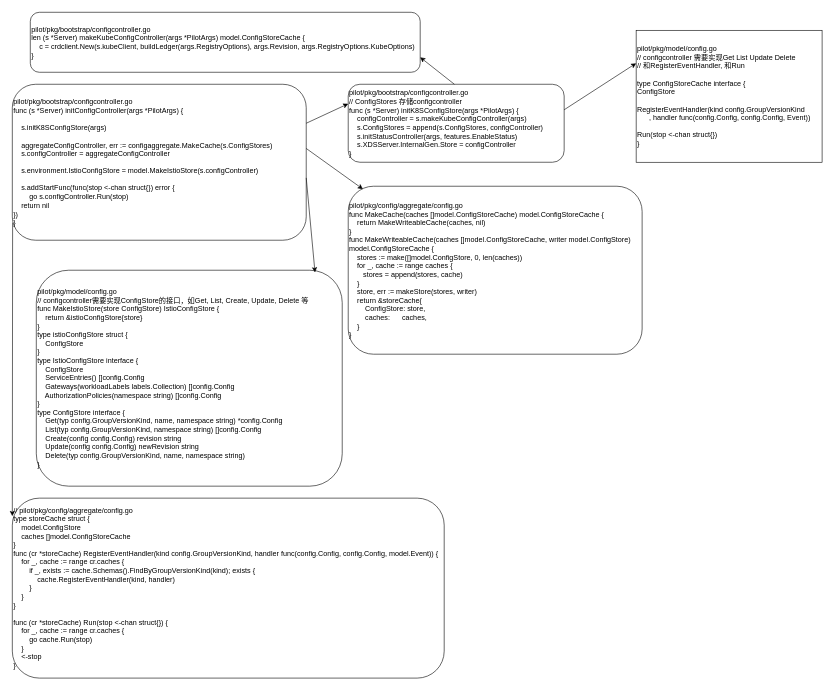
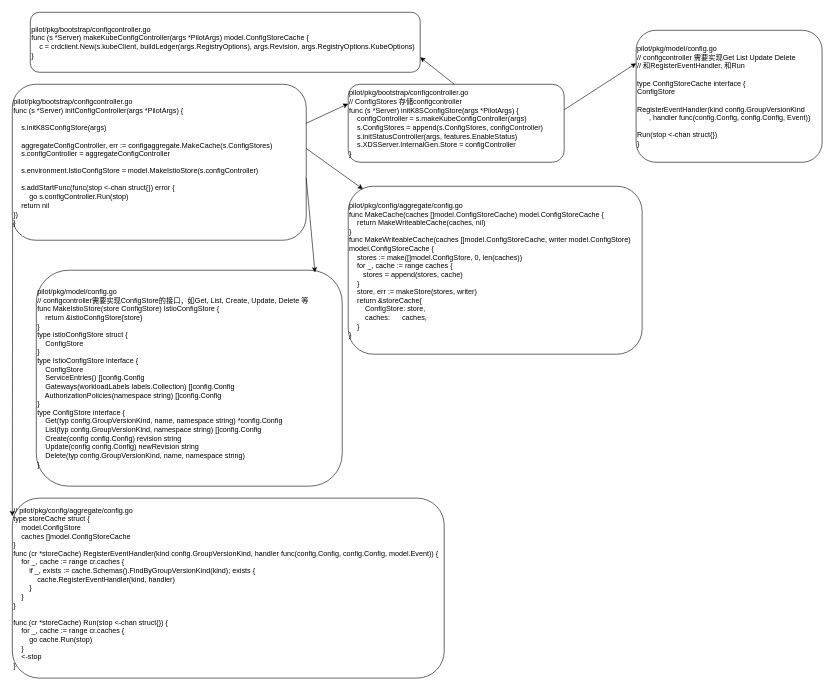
- <mxCell id="5" value="&lt;div&gt;pilot/pkg/bootstrap/configcontroller.go&lt;/div&gt;&lt;div&gt;len (s *Server) makeKubeConfigController(args *PilotArgs) model.ConfigStoreCache {&lt;/div&gt;&lt;div&gt;&lt;span&gt;&lt;/span&gt;&amp;nbsp; &amp;nbsp; c = crdclient.New(s.kubeClient, buildLedger(args.RegistryOptions), args.Revision, args.RegistryOptions.KubeOptions)&lt;/div&gt;&lt;div&gt;}&lt;/div&gt;" style="rounded=1;whiteSpace=wrap;html=1;align=left;" vertex="1" parent="1"><mxGeometry x="50" y="20" width="650" height="100" as="geometry" /></mxCell>
+ <mxCell id="5" value="&lt;div&gt;pilot/pkg/bootstrap/configcontroller.go&lt;/div&gt;&lt;div&gt;func (s *Server) makeKubeConfigController(args *PilotArgs) model.ConfigStoreCache {&lt;/div&gt;&lt;div&gt;&lt;span&gt;&lt;/span&gt;&amp;nbsp; &amp;nbsp; c = crdclient.New(s.kubeClient, buildLedger(args.RegistryOptions), args.Revision, args.RegistryOptions.KubeOptions)&lt;/div&gt;&lt;div&gt;}&lt;/div&gt;" style="rounded=1;whiteSpace=wrap;html=1;align=left;" vertex="1" parent="1"><mxGeometry x="50" y="20" width="650" height="100" as="geometry" /></mxCell>
- <mxCell id="11" value="&lt;div&gt;pilot/pkg/model/config.go&lt;/div&gt;&lt;div&gt;// configcontroller 需要实现Get List Update Delete&lt;/div&gt;&lt;div&gt;// 和RegisterEventHandler, 和Run&lt;/div&gt;&lt;div&gt;&lt;br&gt;&lt;/div&gt;&lt;div&gt;type ConfigStoreCache interface {&lt;/div&gt;&lt;div&gt;&lt;span&gt; &lt;/span&gt;ConfigStore&lt;/div&gt;&lt;div&gt;&lt;br&gt;&lt;/div&gt;&lt;div&gt;&lt;span&gt; &lt;/span&gt;RegisterEventHandler(kind config.GroupVersionKind&lt;/div&gt;&lt;div&gt;&lt;span&gt; &lt;/span&gt;&amp;nbsp; &amp;nbsp; &amp;nbsp; , handler func(config.Config, config.Config, Event))&lt;/div&gt;&lt;div&gt;&lt;br&gt;&lt;/div&gt;&lt;div&gt;&lt;span&gt; &lt;/span&gt;Run(stop &amp;lt;-chan struct{})&lt;/div&gt;&lt;div&gt;}&lt;/div&gt;" style="whiteSpace=wrap;html=1;align=left;rounded=0;" vertex="1" parent="1"><mxGeometry x="1060" y="50" width="310" height="220" as="geometry" /></mxCell>
+ <mxCell id="11" value="&lt;div&gt;pilot/pkg/model/config.go&lt;/div&gt;&lt;div&gt;// configcontroller 需要实现Get List Update Delete&lt;/div&gt;&lt;div&gt;// 和RegisterEventHandler, 和Run&lt;/div&gt;&lt;div&gt;&lt;br&gt;&lt;/div&gt;&lt;div&gt;type ConfigStoreCache interface {&lt;/div&gt;&lt;div&gt;&lt;span&gt; &lt;/span&gt;ConfigStore&lt;/div&gt;&lt;div&gt;&lt;br&gt;&lt;/div&gt;&lt;div&gt;&lt;span&gt; &lt;/span&gt;RegisterEventHandler(kind config.GroupVersionKind&lt;/div&gt;&lt;div&gt;&lt;span&gt; &lt;/span&gt;&amp;nbsp; &amp;nbsp; &amp;nbsp; , handler func(config.Config, config.Config, Event))&lt;/div&gt;&lt;div&gt;&lt;br&gt;&lt;/div&gt;&lt;div&gt;&lt;span&gt; &lt;/span&gt;Run(stop &amp;lt;-chan struct{})&lt;/div&gt;&lt;div&gt;}&lt;/div&gt;" style="rounded=1;whiteSpace=wrap;html=1;align=left;" vertex="1" parent="1"><mxGeometry x="1060" y="50" width="310" height="220" as="geometry" /></mxCell>
